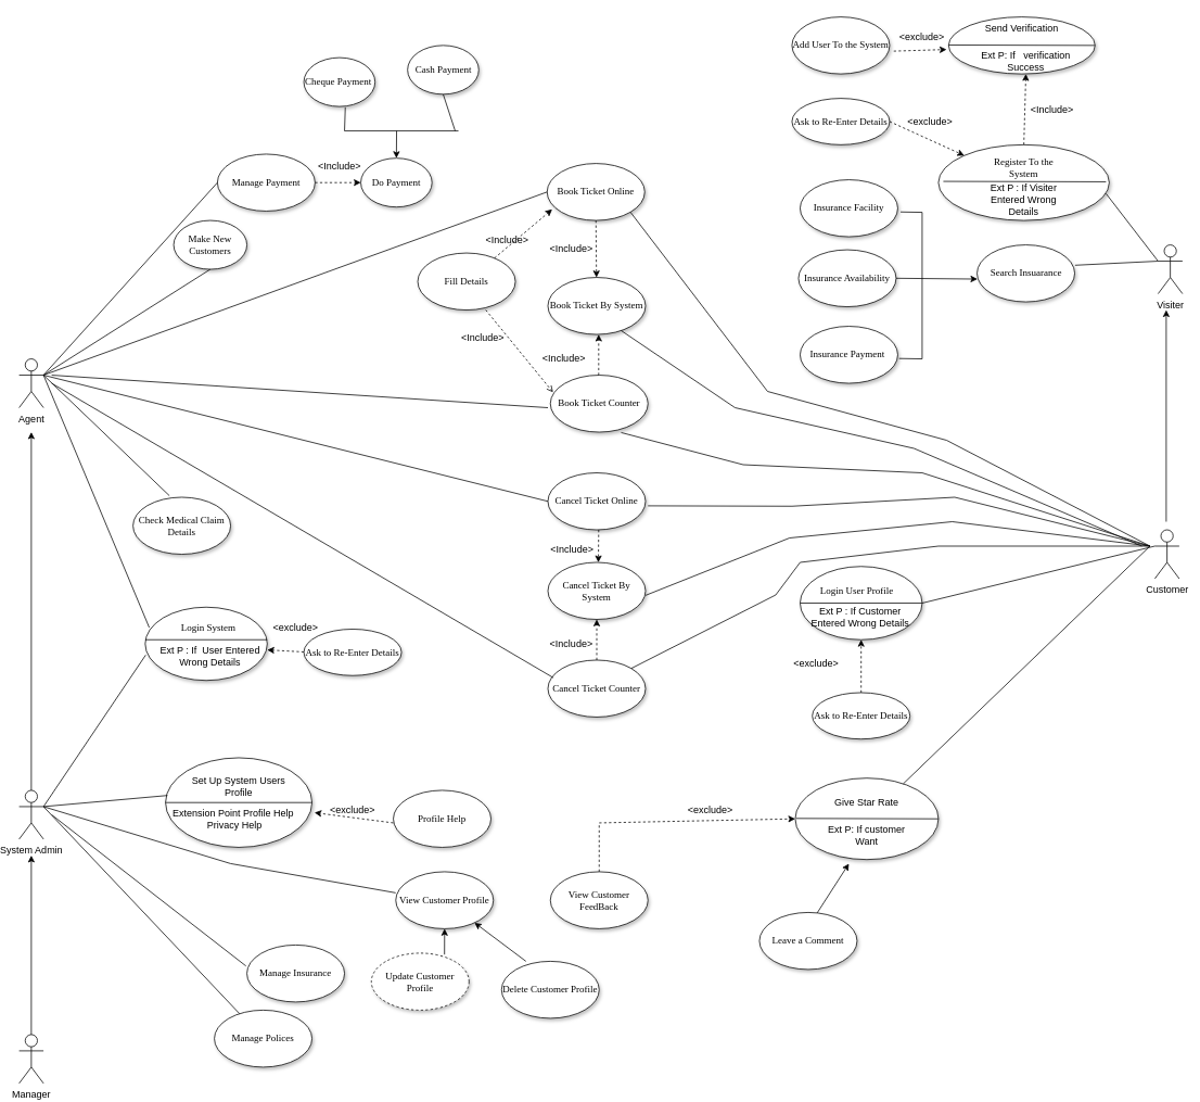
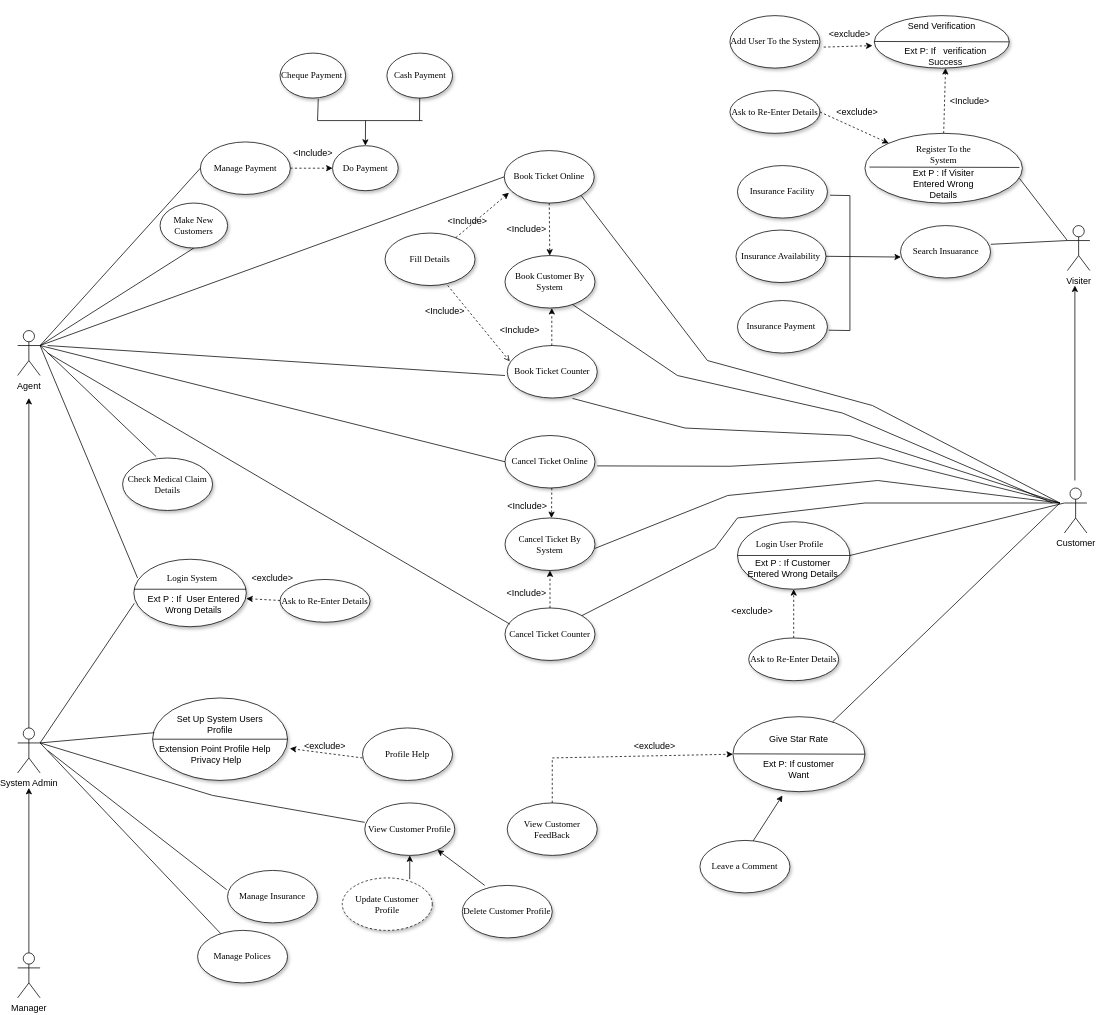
- <mxCell id="98" value="Cash Payment" style="ellipse;whiteSpace=wrap;html=1;rounded=0;shadow=1;comic=0;labelBackgroundColor=none;strokeWidth=1;fontFamily=Verdana;fontSize=12;align=center;" vertex="1" parent="1"><mxGeometry x="497.5" y="55" width="87.5" height="60" as="geometry" /></mxCell>
+ <mxCell id="98" value="Cash Payment" style="ellipse;whiteSpace=wrap;html=1;rounded=0;shadow=1;comic=0;labelBackgroundColor=none;strokeWidth=1;fontFamily=Verdana;fontSize=12;align=center;" vertex="1" parent="1"><mxGeometry x="512.5" y="70" width="87.5" height="60" as="geometry" /></mxCell>
- <mxCell id="57" value="Book Ticket By System" style="ellipse;whiteSpace=wrap;html=1;rounded=0;shadow=1;comic=0;labelBackgroundColor=none;strokeWidth=1;fontFamily=Verdana;fontSize=12;align=center;" vertex="1" parent="1"><mxGeometry x="670" y="340" width="120" height="70" as="geometry" /></mxCell>
+ <mxCell id="57" value="Book Customer By System" style="ellipse;whiteSpace=wrap;html=1;rounded=0;shadow=1;comic=0;labelBackgroundColor=none;strokeWidth=1;fontFamily=Verdana;fontSize=12;align=center;" vertex="1" parent="1"><mxGeometry x="670" y="340" width="120" height="70" as="geometry" /></mxCell>
